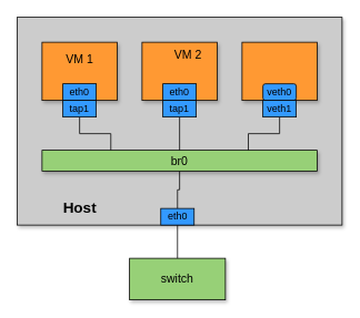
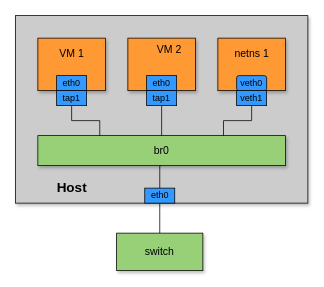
+ <mxCell id="22" value="&lt;font style=&quot;font-size: 14px&quot;&gt;netns 1&lt;/font&gt;" style="text;html=1;align=center;verticalAlign=middle;resizable=0;points=[];autosize=1;fillColor=none;" parent="1" vertex="1"><mxGeometry x="305" y="60" width="60" height="20" as="geometry" /></mxCell>
- <mxCell id="5" value="&lt;font style=&quot;font-size: 14px&quot;&gt;br0&lt;/font&gt;" style="rounded=0;whiteSpace=wrap;html=1;fillColor=#97D077;shadow=1;" parent="1" vertex="1"><mxGeometry x="50" y="180" width="330" height="25" as="geometry" /></mxCell>
+ <mxCell id="5" value="&lt;font style=&quot;font-size: 14px&quot;&gt;br0&lt;/font&gt;" style="rounded=0;whiteSpace=wrap;html=1;fillColor=#97D077;shadow=1;" parent="1" vertex="1"><mxGeometry x="50" y="180" width="330" height="40" as="geometry" /></mxCell>
